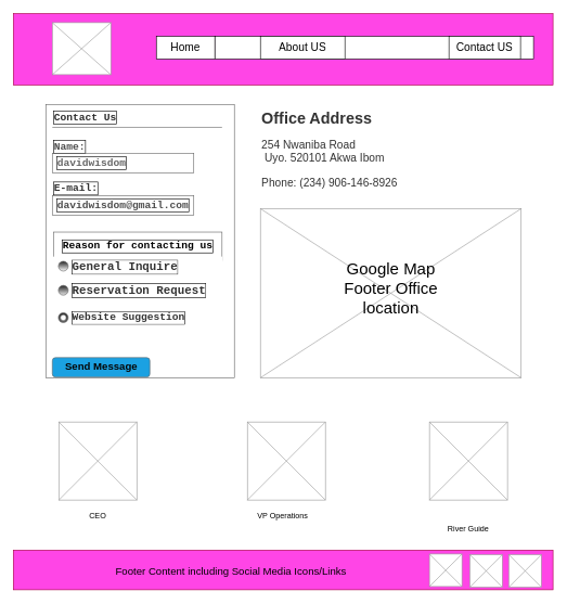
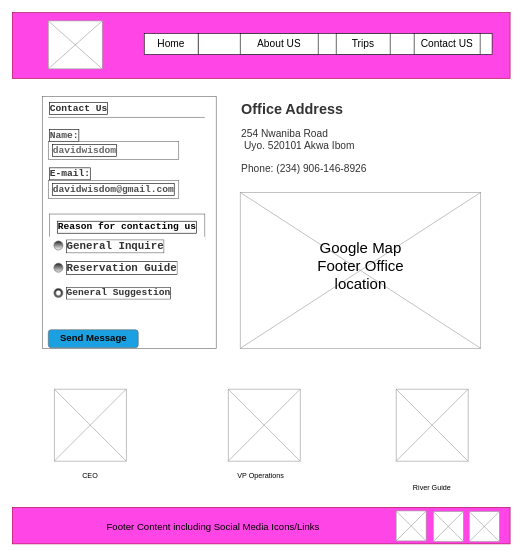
+ <mxCell id="8" value="Trips" style="text;strokeColor=inherit;align=center;verticalAlign=middle;spacingLeft=10;spacingRight=10;overflow=hidden;points=[[0,0.5],[1,0.5]];portConstraint=eastwest;rotatable=0;whiteSpace=wrap;html=1;fillColor=inherit;fontColor=inherit;fontSize=17;" vertex="1" parent="1"><mxGeometry x="560" y="55" width="90" height="35" as="geometry" /></mxCell>
- <mxCell id="23" value="&lt;font color=&quot;#333333&quot; style=&quot;font-size: 18px;&quot;&gt;&lt;span style=&quot;font-size: 18px;&quot;&gt;&lt;b style=&quot;&quot;&gt;Reservation Request&lt;/b&gt;&lt;/span&gt;&lt;/font&gt;" style="text;strokeColor=none;align=left;verticalAlign=middle;spacingLeft=27;spacingRight=10;overflow=hidden;points=[[0,0.5],[1,0.5]];portConstraint=eastwest;rotatable=0;whiteSpace=wrap;html=1;rSize=5;fillColor=default;fontColor=inherit;fontSize=18;fontFamily=Courier New;labelBorderColor=default;" vertex="1" parent="21"><mxGeometry y="31.798" width="260" height="39.4" as="geometry" /></mxCell>
+ <mxCell id="23" value="&lt;font color=&quot;#333333&quot; style=&quot;font-size: 18px;&quot;&gt;&lt;span style=&quot;font-size: 18px;&quot;&gt;&lt;b style=&quot;&quot;&gt;Reservation Guide&lt;/b&gt;&lt;/span&gt;&lt;/font&gt;" style="text;strokeColor=none;align=left;verticalAlign=middle;spacingLeft=27;spacingRight=10;overflow=hidden;points=[[0,0.5],[1,0.5]];portConstraint=eastwest;rotatable=0;whiteSpace=wrap;html=1;rSize=5;fillColor=default;fontColor=inherit;fontSize=18;fontFamily=Courier New;labelBorderColor=default;" vertex="1" parent="21"><mxGeometry y="31.798" width="260" height="39.4" as="geometry" /></mxCell>
- <mxCell id="25" value="&lt;font color=&quot;#333333&quot; style=&quot;font-size: 16px;&quot;&gt;&lt;b style=&quot;&quot;&gt;Website Suggestion&lt;/b&gt;&lt;/font&gt;" style="text;strokeColor=none;align=left;verticalAlign=middle;spacingLeft=27;spacingRight=10;overflow=hidden;points=[[0,0.5],[1,0.5]];portConstraint=eastwest;rotatable=0;whiteSpace=wrap;html=1;rSize=5;fillColor=default;fontColor=#008CFF;fontSize=16;fontFamily=Courier New;labelBorderColor=default;" vertex="1" parent="21"><mxGeometry y="71.198" width="260" height="44.792" as="geometry" /></mxCell>
+ <mxCell id="25" value="&lt;font color=&quot;#333333&quot; style=&quot;font-size: 16px;&quot;&gt;&lt;b style=&quot;&quot;&gt;General Suggestion&lt;/b&gt;&lt;/font&gt;" style="text;strokeColor=none;align=left;verticalAlign=middle;spacingLeft=27;spacingRight=10;overflow=hidden;points=[[0,0.5],[1,0.5]];portConstraint=eastwest;rotatable=0;whiteSpace=wrap;html=1;rSize=5;fillColor=default;fontColor=#008CFF;fontSize=16;fontFamily=Courier New;labelBorderColor=default;" vertex="1" parent="21"><mxGeometry y="71.198" width="260" height="44.792" as="geometry" /></mxCell>
